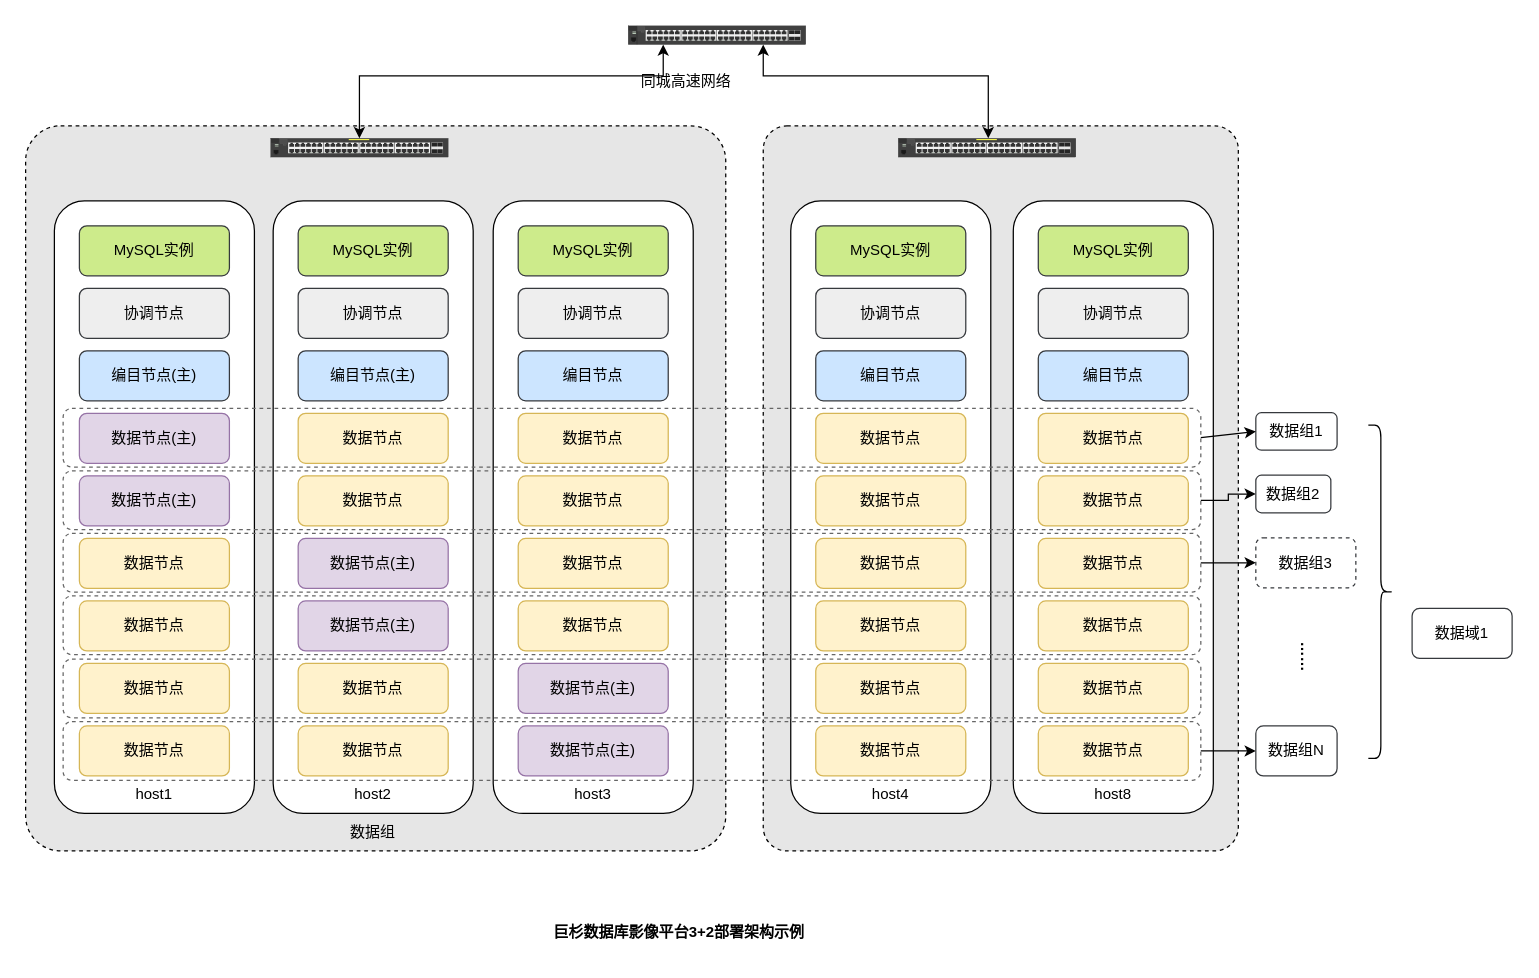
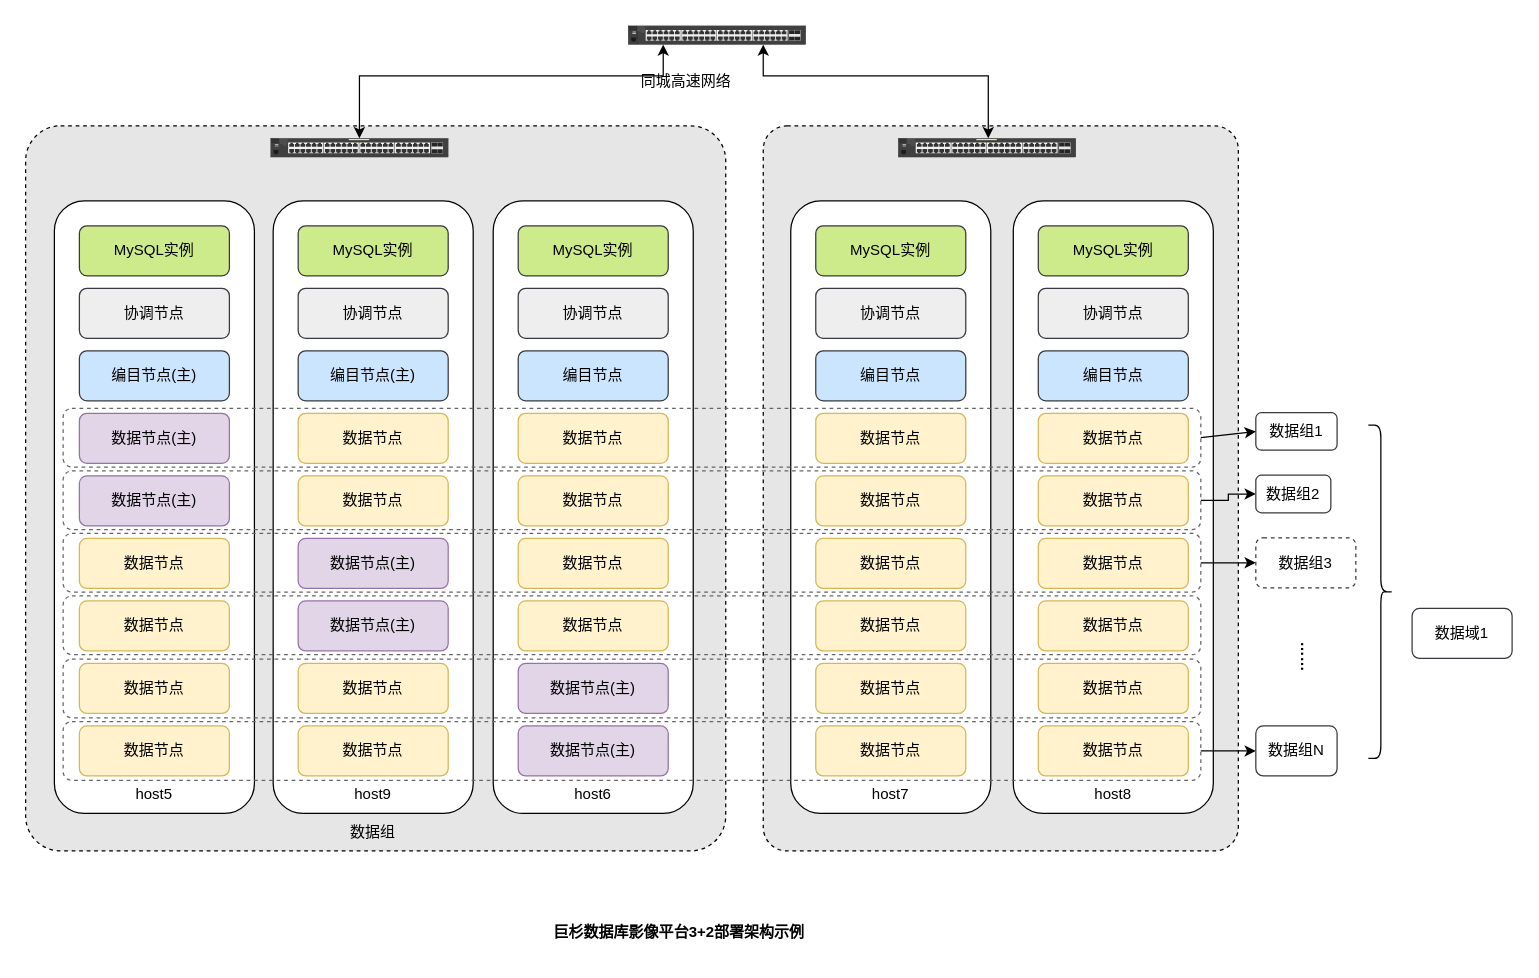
- <mxCell id="83" value="host1" style="text;html=1;align=center;verticalAlign=middle;whiteSpace=wrap;rounded=1;" vertex="1" parent="1"><mxGeometry x="93" y="620" width="60" height="30" as="geometry" /></mxCell>
+ <mxCell id="83" value="host5" style="text;html=1;align=center;verticalAlign=middle;whiteSpace=wrap;rounded=1;" vertex="1" parent="1"><mxGeometry x="93" y="620" width="60" height="30" as="geometry" /></mxCell>
- <mxCell id="37" value="host2" style="text;html=1;align=center;verticalAlign=middle;whiteSpace=wrap;rounded=1;" vertex="1" parent="1"><mxGeometry x="268" y="620" width="60" height="30" as="geometry" /></mxCell>
+ <mxCell id="37" value="host9" style="text;html=1;align=center;verticalAlign=middle;whiteSpace=wrap;rounded=1;" vertex="1" parent="1"><mxGeometry x="268" y="620" width="60" height="30" as="geometry" /></mxCell>
- <mxCell id="47" value="host3" style="text;html=1;align=center;verticalAlign=middle;whiteSpace=wrap;rounded=1;" vertex="1" parent="1"><mxGeometry x="444" y="620" width="60" height="30" as="geometry" /></mxCell>
+ <mxCell id="47" value="host6" style="text;html=1;align=center;verticalAlign=middle;whiteSpace=wrap;rounded=1;" vertex="1" parent="1"><mxGeometry x="444" y="620" width="60" height="30" as="geometry" /></mxCell>
- <mxCell id="57" value="host4" style="text;html=1;align=center;verticalAlign=middle;whiteSpace=wrap;rounded=1;" vertex="1" parent="1"><mxGeometry x="682" y="620" width="60" height="30" as="geometry" /></mxCell>
+ <mxCell id="57" value="host7" style="text;html=1;align=center;verticalAlign=middle;whiteSpace=wrap;rounded=1;" vertex="1" parent="1"><mxGeometry x="682" y="620" width="60" height="30" as="geometry" /></mxCell>
